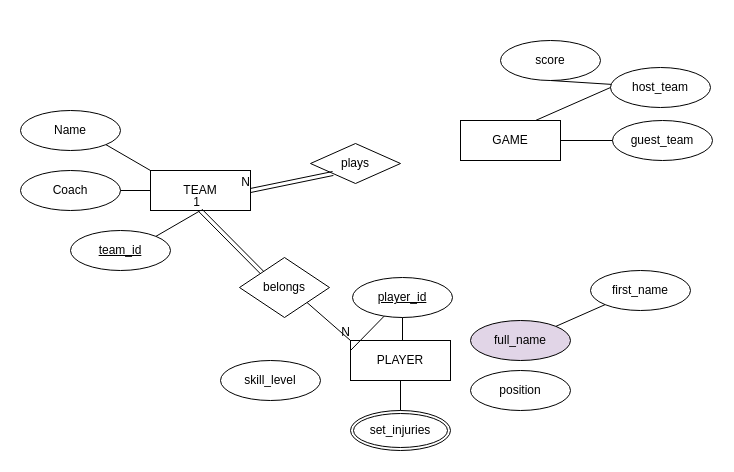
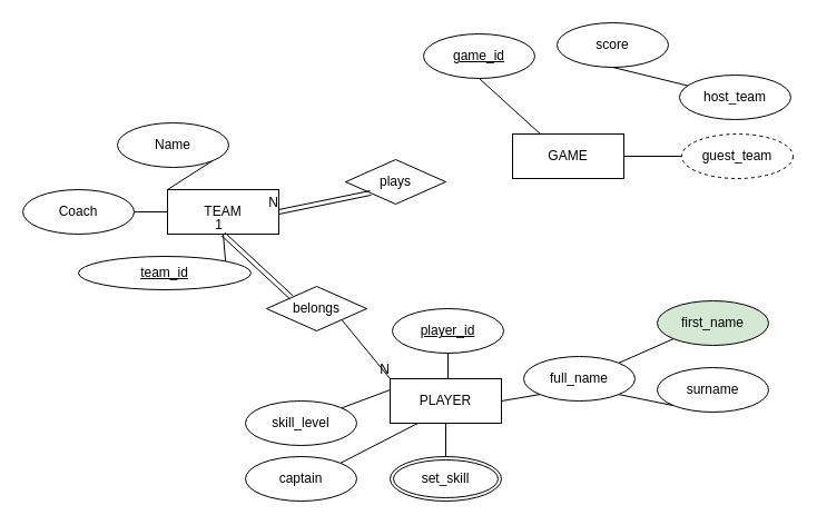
+ <mxCell id="19" value="game_id" style="ellipse;whiteSpace=wrap;html=1;align=center;fontStyle=4;" vertex="1" parent="1"><mxGeometry x="380" y="30" width="100" height="40" as="geometry" /></mxCell>
- <mxCell id="15" value="score" style="ellipse;whiteSpace=wrap;html=1;align=center;" vertex="1" parent="1"><mxGeometry x="500" y="40" width="100" height="40" as="geometry" /></mxCell>
+ <mxCell id="15" value="score" style="ellipse;whiteSpace=wrap;html=1;align=center;" vertex="1" parent="1"><mxGeometry x="500" y="20" width="100" height="40" as="geometry" /></mxCell>
+ <mxCell id="27" value="" style="endArrow=none;html=1;rounded=0;entryX=0.25;entryY=0;entryDx=0;entryDy=0;exitX=0.5;exitY=1;exitDx=0;exitDy=0;" edge="1" parent="1" source="19" target="3"><mxGeometry relative="1" as="geometry"><mxPoint x="260" y="270" as="sourcePoint" /><mxPoint x="420" y="270" as="targetPoint" /></mxGeometry></mxCell>
- <mxCell id="25" value="" style="endArrow=none;html=1;rounded=0;entryX=0.75;entryY=0;entryDx=0;entryDy=0;exitX=0;exitY=0.5;exitDx=0;exitDy=0;" edge="1" parent="1" source="7" target="3"><mxGeometry relative="1" as="geometry"><mxPoint x="260" y="270" as="sourcePoint" /><mxPoint x="420" y="270" as="targetPoint" /></mxGeometry></mxCell>
- <mxCell id="5" value="Name" style="ellipse;whiteSpace=wrap;html=1;align=center;" vertex="1" parent="1"><mxGeometry x="20" y="110" width="100" height="40" as="geometry" /></mxCell>
+ <mxCell id="5" value="Name" style="ellipse;whiteSpace=wrap;html=1;align=center;" vertex="1" parent="1"><mxGeometry x="105" y="110" width="100" height="40" as="geometry" /></mxCell>
- <mxCell id="8" value="guest_team" style="ellipse;whiteSpace=wrap;html=1;align=center;" vertex="1" parent="1"><mxGeometry x="612" y="120" width="100" height="40" as="geometry" /></mxCell>
+ <mxCell id="8" value="guest_team" style="ellipse;whiteSpace=wrap;html=1;align=center;dashed=1;" vertex="1" parent="1"><mxGeometry x="612" y="120" width="100" height="40" as="geometry" /></mxCell>
- <mxCell id="20" value="team_id" style="ellipse;whiteSpace=wrap;html=1;align=center;fontStyle=4;" vertex="1" parent="1"><mxGeometry x="70" y="230" width="100" height="40" as="geometry" /></mxCell>
+ <mxCell id="20" value="team_id" style="ellipse;whiteSpace=wrap;html=1;align=center;fontStyle=4;" vertex="1" parent="1"><mxGeometry x="70" y="230" width="155" height="30" as="geometry" /></mxCell>
- <mxCell id="17" value="belongs" style="shape=rhombus;perimeter=rhombusPerimeter;whiteSpace=wrap;html=1;align=center;" vertex="1" parent="1"><mxGeometry x="239" y="257" width="90" height="60" as="geometry" /></mxCell>
+ <mxCell id="17" value="belongs" style="shape=rhombus;perimeter=rhombusPerimeter;whiteSpace=wrap;html=1;align=center;" vertex="1" parent="1"><mxGeometry x="239" y="257" width="90" height="40" as="geometry" /></mxCell>
- <mxCell id="11" value="first_name" style="ellipse;whiteSpace=wrap;html=1;align=center;" vertex="1" parent="1"><mxGeometry x="590" y="270" width="100" height="40" as="geometry" /></mxCell>
+ <mxCell id="11" value="first_name" style="ellipse;whiteSpace=wrap;html=1;align=center;fillColor=#d5e8d4;" vertex="1" parent="1"><mxGeometry x="590" y="270" width="100" height="40" as="geometry" /></mxCell>
- <mxCell id="29" value="" style="endArrow=none;html=1;rounded=0;exitX=0;exitY=0.25;exitDx=0;exitDy=0;" edge="1" parent="1" source="4" target="18"><mxGeometry relative="1" as="geometry"><mxPoint x="260" y="270" as="sourcePoint" /><mxPoint x="420" y="270" as="targetPoint" /></mxGeometry></mxCell>
+ <mxCell id="29" value="" style="endArrow=none;html=1;rounded=0;exitX=0;exitY=0.25;exitDx=0;exitDy=0;" edge="1" parent="1" source="4" target="9"><mxGeometry relative="1" as="geometry"><mxPoint x="260" y="270" as="sourcePoint" /><mxPoint x="420" y="270" as="targetPoint" /></mxGeometry></mxCell>
- <mxCell id="10" value="full_name" style="ellipse;whiteSpace=wrap;html=1;align=center;fillColor=#e1d5e7;" vertex="1" parent="1"><mxGeometry x="470" y="320" width="100" height="40" as="geometry" /></mxCell>
+ <mxCell id="10" value="full_name" style="ellipse;whiteSpace=wrap;html=1;align=center;" vertex="1" parent="1"><mxGeometry x="470" y="320" width="100" height="40" as="geometry" /></mxCell>
+ <mxCell id="12" value="surname" style="ellipse;whiteSpace=wrap;html=1;align=center;" vertex="1" parent="1"><mxGeometry x="590" y="330" width="100" height="40" as="geometry" /></mxCell>
+ <mxCell id="32" value="" style="endArrow=none;html=1;rounded=0;entryX=0;entryY=1;entryDx=0;entryDy=0;exitX=1;exitY=0.5;exitDx=0;exitDy=0;" edge="1" parent="1" source="4" target="10"><mxGeometry relative="1" as="geometry"><mxPoint x="260" y="270" as="sourcePoint" /><mxPoint x="420" y="270" as="targetPoint" /></mxGeometry></mxCell>
+ <mxCell id="33" value="" style="endArrow=none;html=1;rounded=0;entryX=0;entryY=1;entryDx=0;entryDy=0;exitX=1;exitY=1;exitDx=0;exitDy=0;" edge="1" parent="1" source="10" target="12"><mxGeometry relative="1" as="geometry"><mxPoint x="260" y="270" as="sourcePoint" /><mxPoint x="420" y="270" as="targetPoint" /></mxGeometry></mxCell>
- <mxCell id="13" value="position" style="ellipse;whiteSpace=wrap;html=1;align=center;" vertex="1" parent="1"><mxGeometry x="470" y="370" width="100" height="40" as="geometry" /></mxCell>
+ <mxCell id="28" value="" style="endArrow=none;html=1;rounded=0;entryX=1;entryY=0;entryDx=0;entryDy=0;exitX=0.25;exitY=1;exitDx=0;exitDy=0;" edge="1" parent="1" source="4" target="14"><mxGeometry relative="1" as="geometry"><mxPoint x="260" y="270" as="sourcePoint" /><mxPoint x="420" y="270" as="targetPoint" /></mxGeometry></mxCell>
+ <mxCell id="14" value="captain" style="ellipse;whiteSpace=wrap;html=1;align=center;" vertex="1" parent="1"><mxGeometry x="220" y="410" width="100" height="40" as="geometry" /></mxCell>
- <mxCell id="16" value="set_injuries" style="ellipse;shape=doubleEllipse;margin=3;whiteSpace=wrap;html=1;align=center;" vertex="1" parent="1"><mxGeometry x="350" y="410" width="100" height="40" as="geometry" /></mxCell>
+ <mxCell id="16" value="set_skill" style="ellipse;shape=doubleEllipse;margin=3;whiteSpace=wrap;html=1;align=center;" vertex="1" parent="1"><mxGeometry x="350" y="410" width="100" height="40" as="geometry" /></mxCell>
